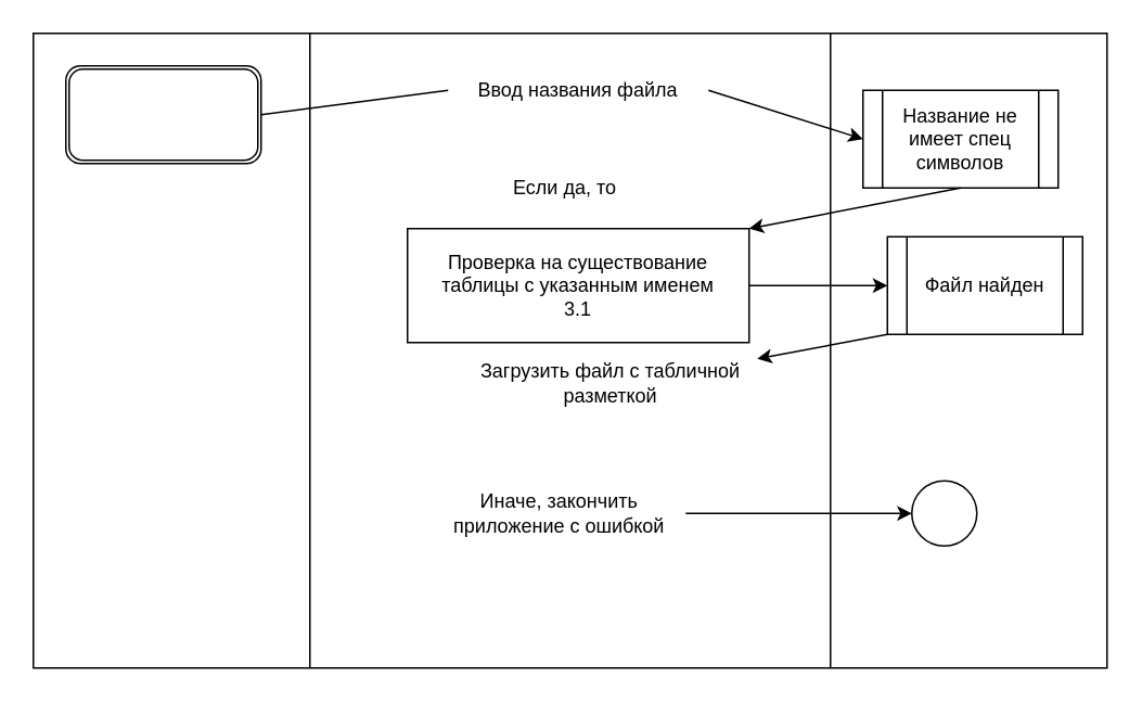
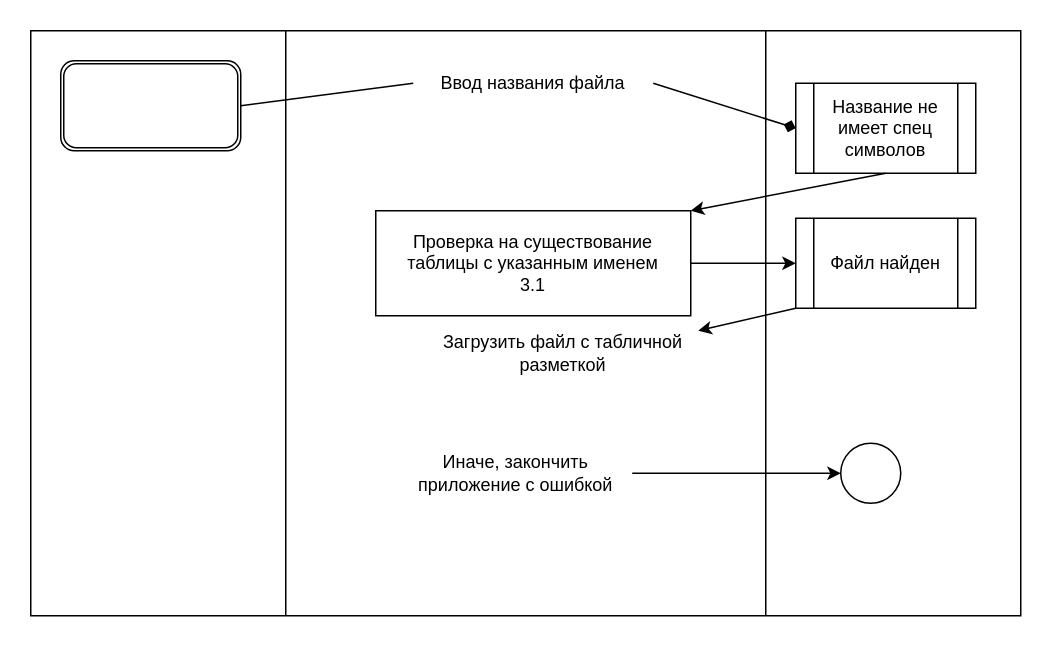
- <mxCell id="17" value="" style="endArrow=classic;html=1;rounded=0;exitX=1;exitY=0.5;exitDx=0;exitDy=0;entryX=0;entryY=0.5;entryDx=0;entryDy=0;" parent="1" source="4" target="5" edge="1"><mxGeometry width="50" height="50" relative="1" as="geometry"><mxPoint x="460" y="30" as="sourcePoint" /><mxPoint x="510" y="-20" as="targetPoint" /></mxGeometry></mxCell>
+ <mxCell id="17" value="" style="endArrow=diamond;html=1;rounded=0;exitX=1;exitY=0.5;exitDx=0;exitDy=0;entryX=0;entryY=0.5;entryDx=0;entryDy=0;" parent="1" source="4" target="5" edge="1"><mxGeometry width="50" height="50" relative="1" as="geometry"><mxPoint x="460" y="30" as="sourcePoint" /><mxPoint x="510" y="-20" as="targetPoint" /></mxGeometry></mxCell>
- <mxCell id="6" value="Если да, то" style="text;html=1;strokeColor=none;fillColor=none;align=center;verticalAlign=middle;whiteSpace=wrap;rounded=0;" parent="1" vertex="1"><mxGeometry x="284" y="100" width="126" height="30" as="geometry" /></mxCell>
- <mxCell id="9" value="Файл найден" style="shape=process;whiteSpace=wrap;html=1;backgroundOutline=1;" parent="1" vertex="1"><mxGeometry x="545" y="145" width="120" height="60" as="geometry" /></mxCell>
+ <mxCell id="9" value="Файл найден" style="shape=process;whiteSpace=wrap;html=1;backgroundOutline=1;" parent="1" vertex="1"><mxGeometry x="530" y="145" width="120" height="60" as="geometry" /></mxCell>
